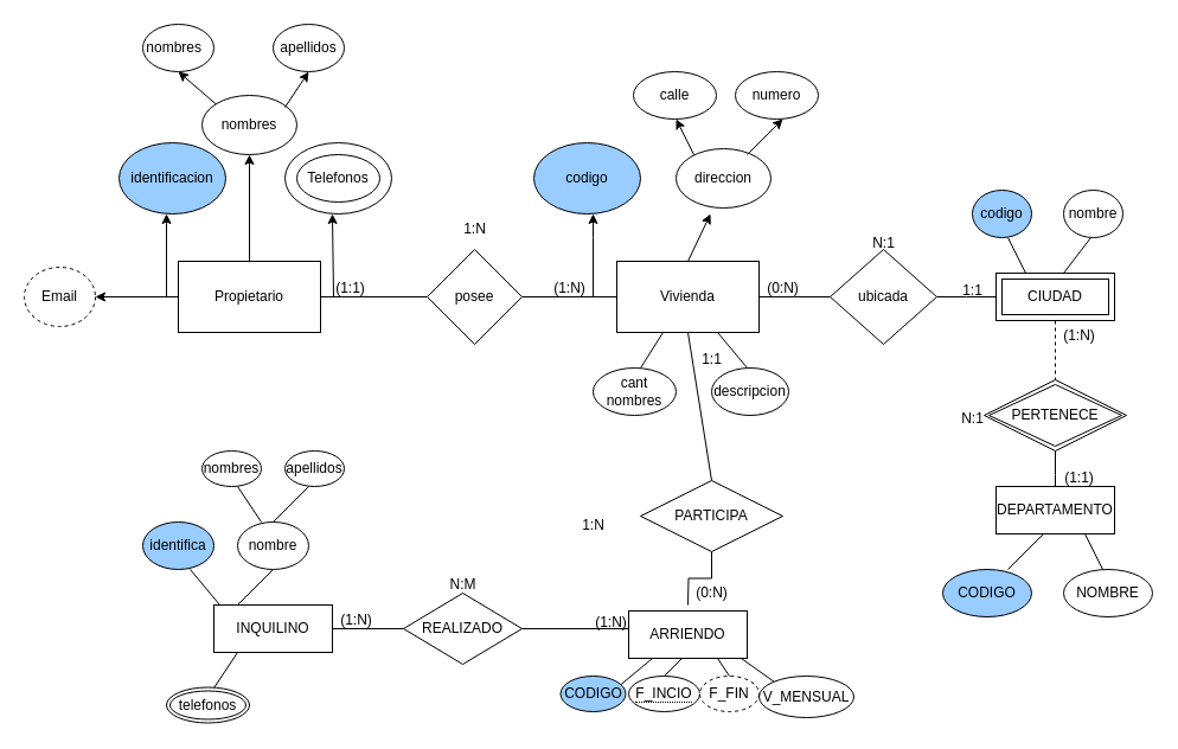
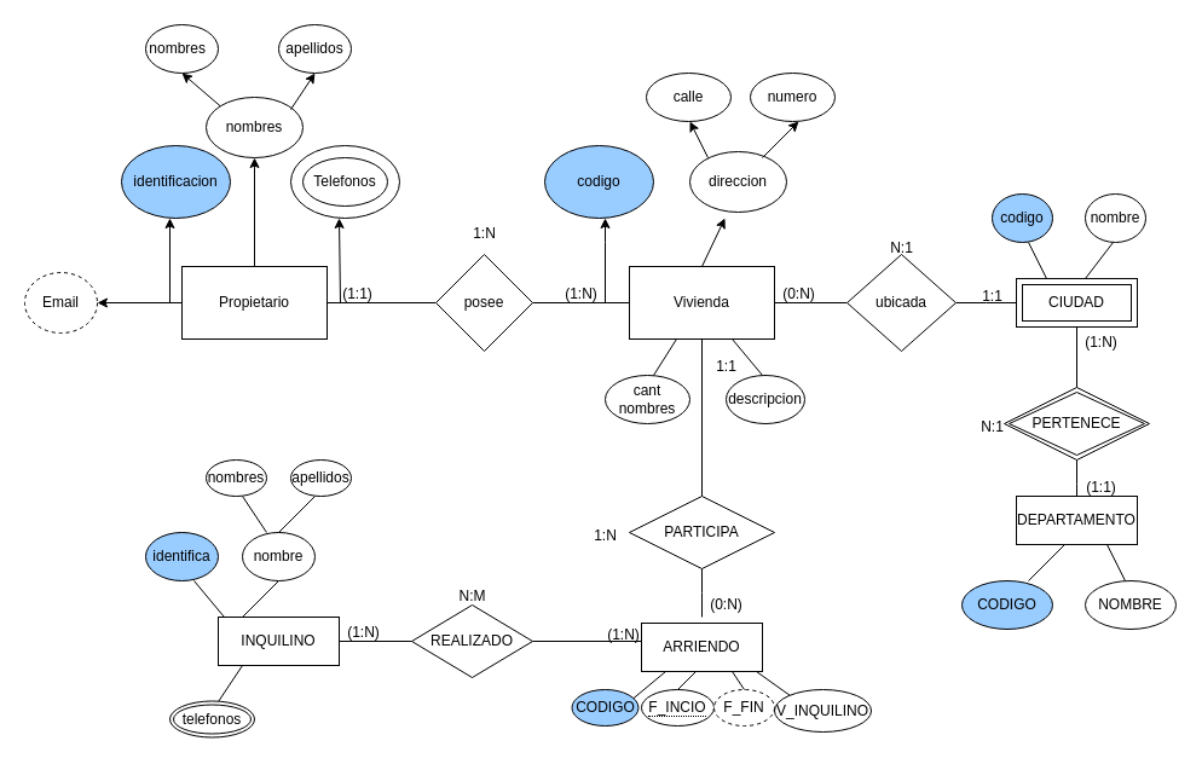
- <mxCell id="36" value="" style="edgeStyle=orthogonalEdgeStyle;rounded=0;orthogonalLoop=1;jettySize=auto;html=1;endArrow=none;endFill=0;dashed=1;" edge="1" parent="1" source="37" target="48"><mxGeometry relative="1" as="geometry" /></mxCell>
+ <mxCell id="36" value="" style="edgeStyle=orthogonalEdgeStyle;rounded=0;orthogonalLoop=1;jettySize=auto;html=1;endArrow=none;endFill=0;" edge="1" parent="1" source="37" target="48"><mxGeometry relative="1" as="geometry" /></mxCell>
- <mxCell id="59" value="PARTICIPA" style="shape=rhombus;perimeter=rhombusPerimeter;whiteSpace=wrap;html=1;align=center;" vertex="1" parent="1"><mxGeometry x="540" y="405" width="120" height="60" as="geometry" /></mxCell>
+ <mxCell id="59" value="PARTICIPA" style="shape=rhombus;perimeter=rhombusPerimeter;whiteSpace=wrap;html=1;align=center;" vertex="1" parent="1"><mxGeometry x="520" y="410" width="120" height="60" as="geometry" /></mxCell>
- <mxCell id="71" value="V_MENSUAL" style="ellipse;whiteSpace=wrap;html=1;align=center;" vertex="1" parent="1"><mxGeometry x="640" y="570" width="80" height="35" as="geometry" /></mxCell>
+ <mxCell id="71" value="V_INQUILINO" style="ellipse;whiteSpace=wrap;html=1;align=center;" vertex="1" parent="1"><mxGeometry x="640" y="570" width="80" height="35" as="geometry" /></mxCell>
